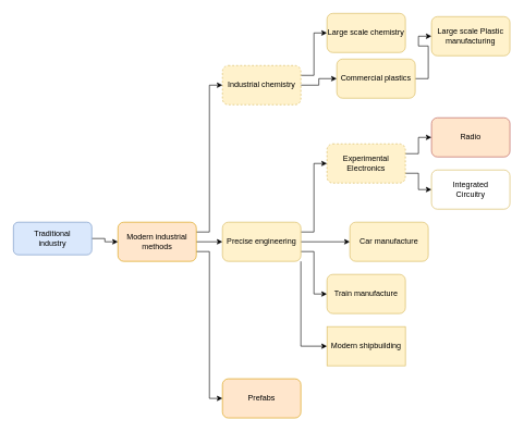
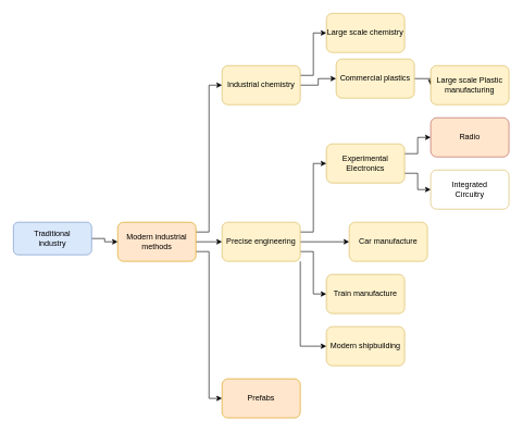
- <mxCell id="13" value="Large scale Plastic manufacturing" style="rounded=1;whiteSpace=wrap;html=1;fillColor=#fff2cc;strokeColor=#d6b656;" parent="1" vertex="1"><mxGeometry x="660" y="25" width="120" height="60" as="geometry" /></mxCell>
+ <mxCell id="13" value="Large scale Plastic manufacturing" style="rounded=1;whiteSpace=wrap;html=1;fillColor=#fff2cc;strokeColor=#d6b656;" parent="1" vertex="1"><mxGeometry x="660" y="100" width="120" height="60" as="geometry" /></mxCell>
- <mxCell id="4" value="Industrial chemistry" style="rounded=1;whiteSpace=wrap;html=1;fillColor=#fff2cc;strokeColor=#d6b656;dashed=1;" parent="1" vertex="1"><mxGeometry x="340" y="100" width="120" height="60" as="geometry" /></mxCell>
+ <mxCell id="4" value="Industrial chemistry" style="rounded=1;whiteSpace=wrap;html=1;fillColor=#fff2cc;strokeColor=#d6b656;" parent="1" vertex="1"><mxGeometry x="340" y="100" width="120" height="60" as="geometry" /></mxCell>
- <mxCell id="7" value="Experimental Electronics" style="rounded=1;whiteSpace=wrap;html=1;fillColor=#fff2cc;strokeColor=#d6b656;dashed=1;" parent="1" vertex="1"><mxGeometry x="500" y="220" width="120" height="60" as="geometry" /></mxCell>
+ <mxCell id="7" value="Experimental Electronics" style="rounded=1;whiteSpace=wrap;html=1;fillColor=#fff2cc;strokeColor=#d6b656;" parent="1" vertex="1"><mxGeometry x="500" y="220" width="120" height="60" as="geometry" /></mxCell>
- <mxCell id="28" value="Modern shipbuilding" style="whiteSpace=wrap;html=1;fillColor=#fff2cc;strokeColor=#d6b656;rounded=0;" parent="1" vertex="1"><mxGeometry x="500" y="500" width="120" height="60" as="geometry" /></mxCell>
+ <mxCell id="28" value="Modern shipbuilding" style="rounded=1;whiteSpace=wrap;html=1;fillColor=#fff2cc;strokeColor=#d6b656;" parent="1" vertex="1"><mxGeometry x="500" y="500" width="120" height="60" as="geometry" /></mxCell>
